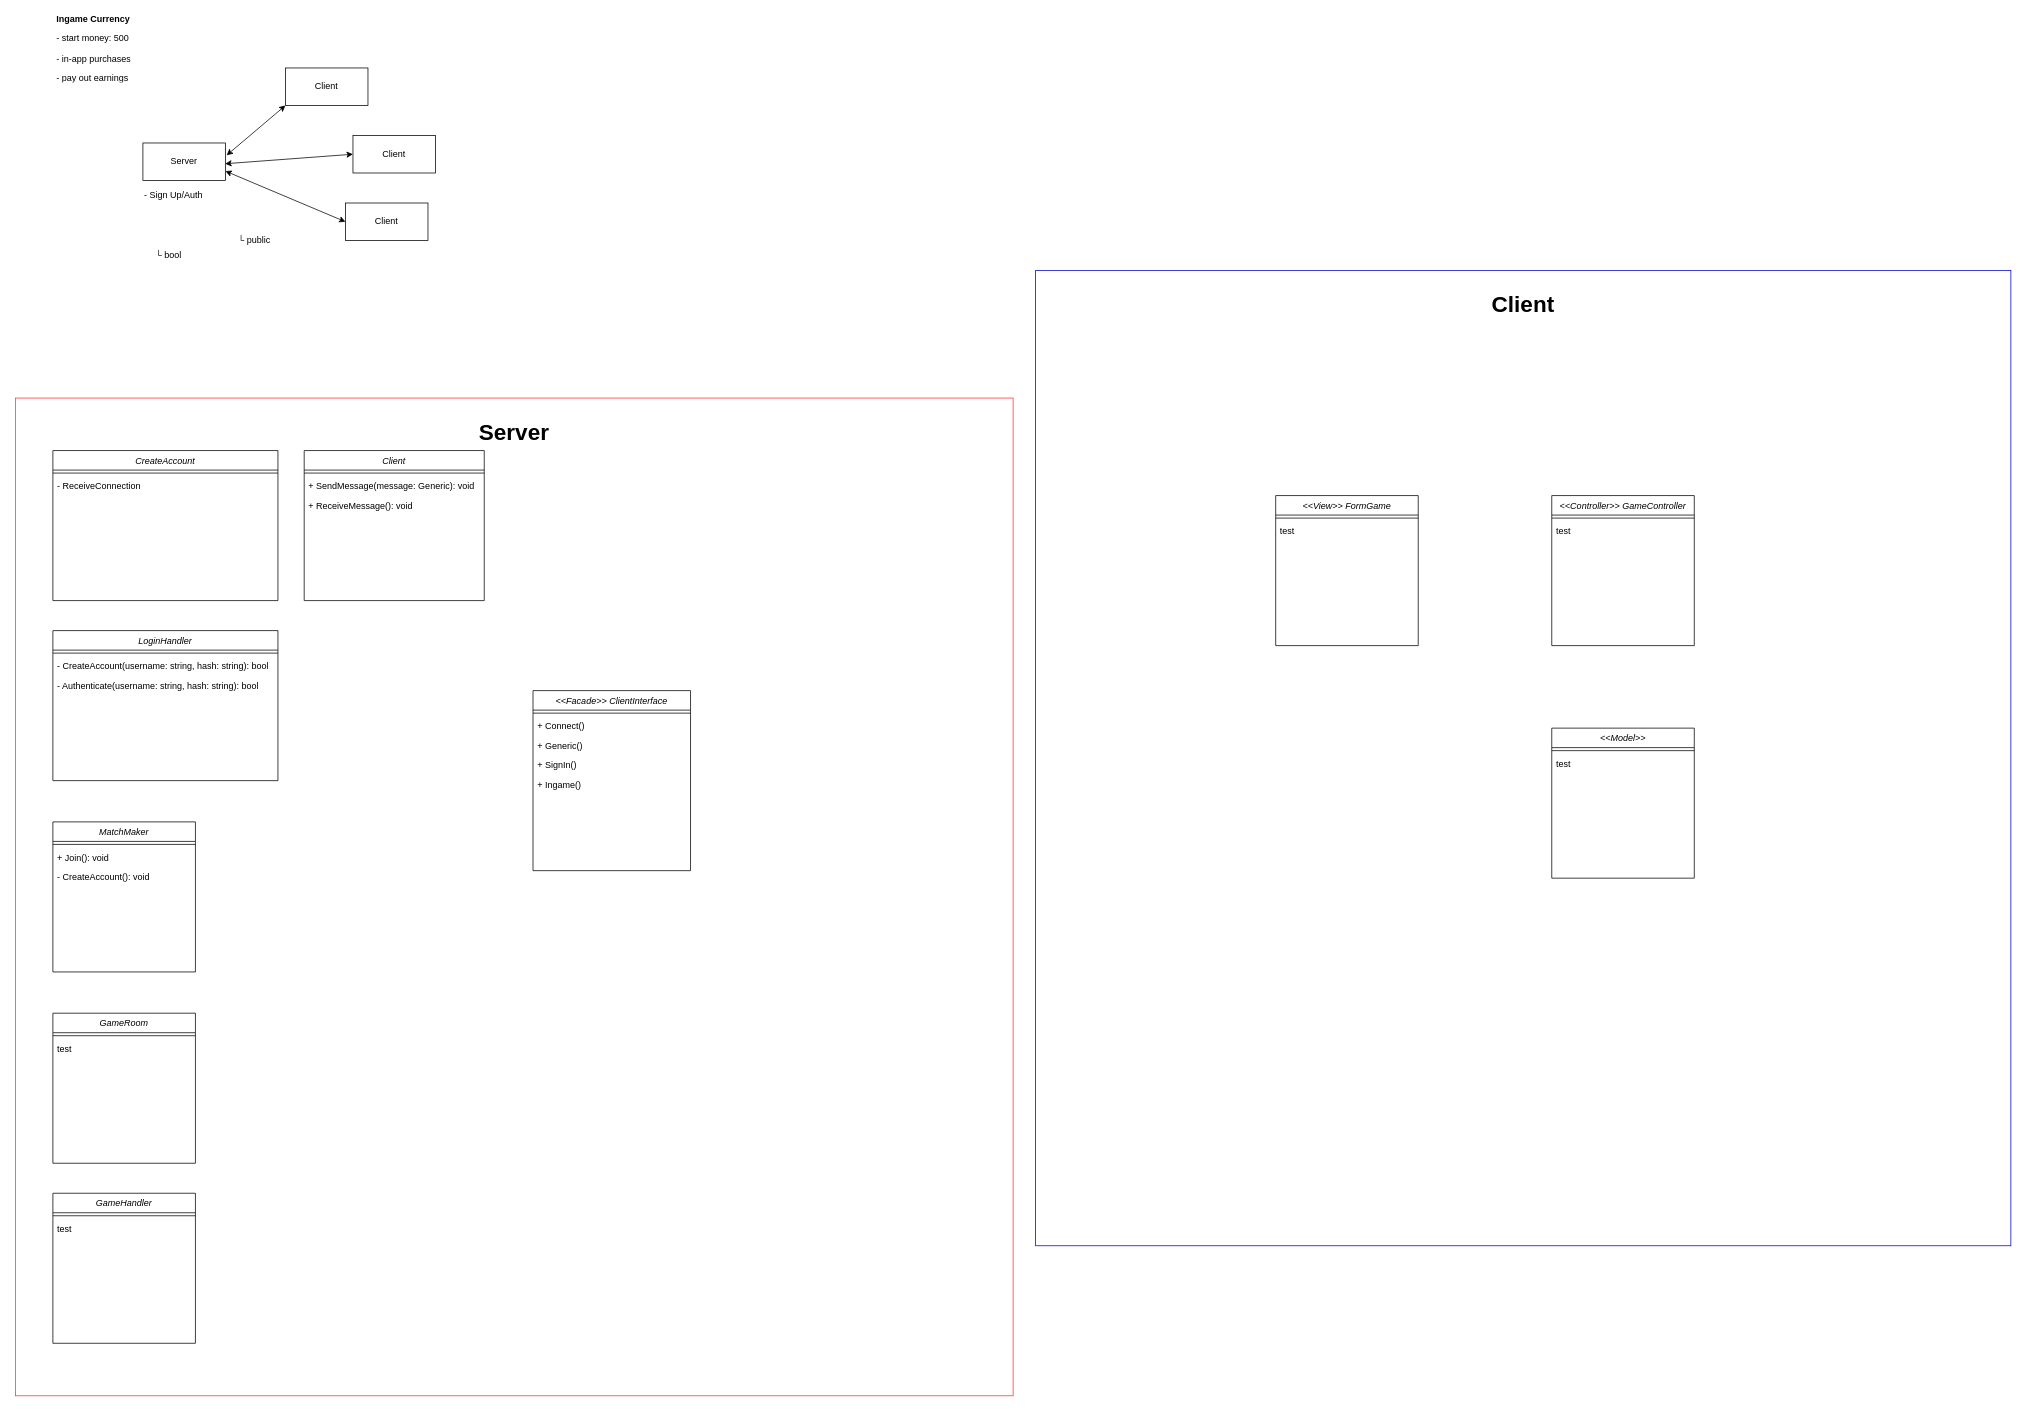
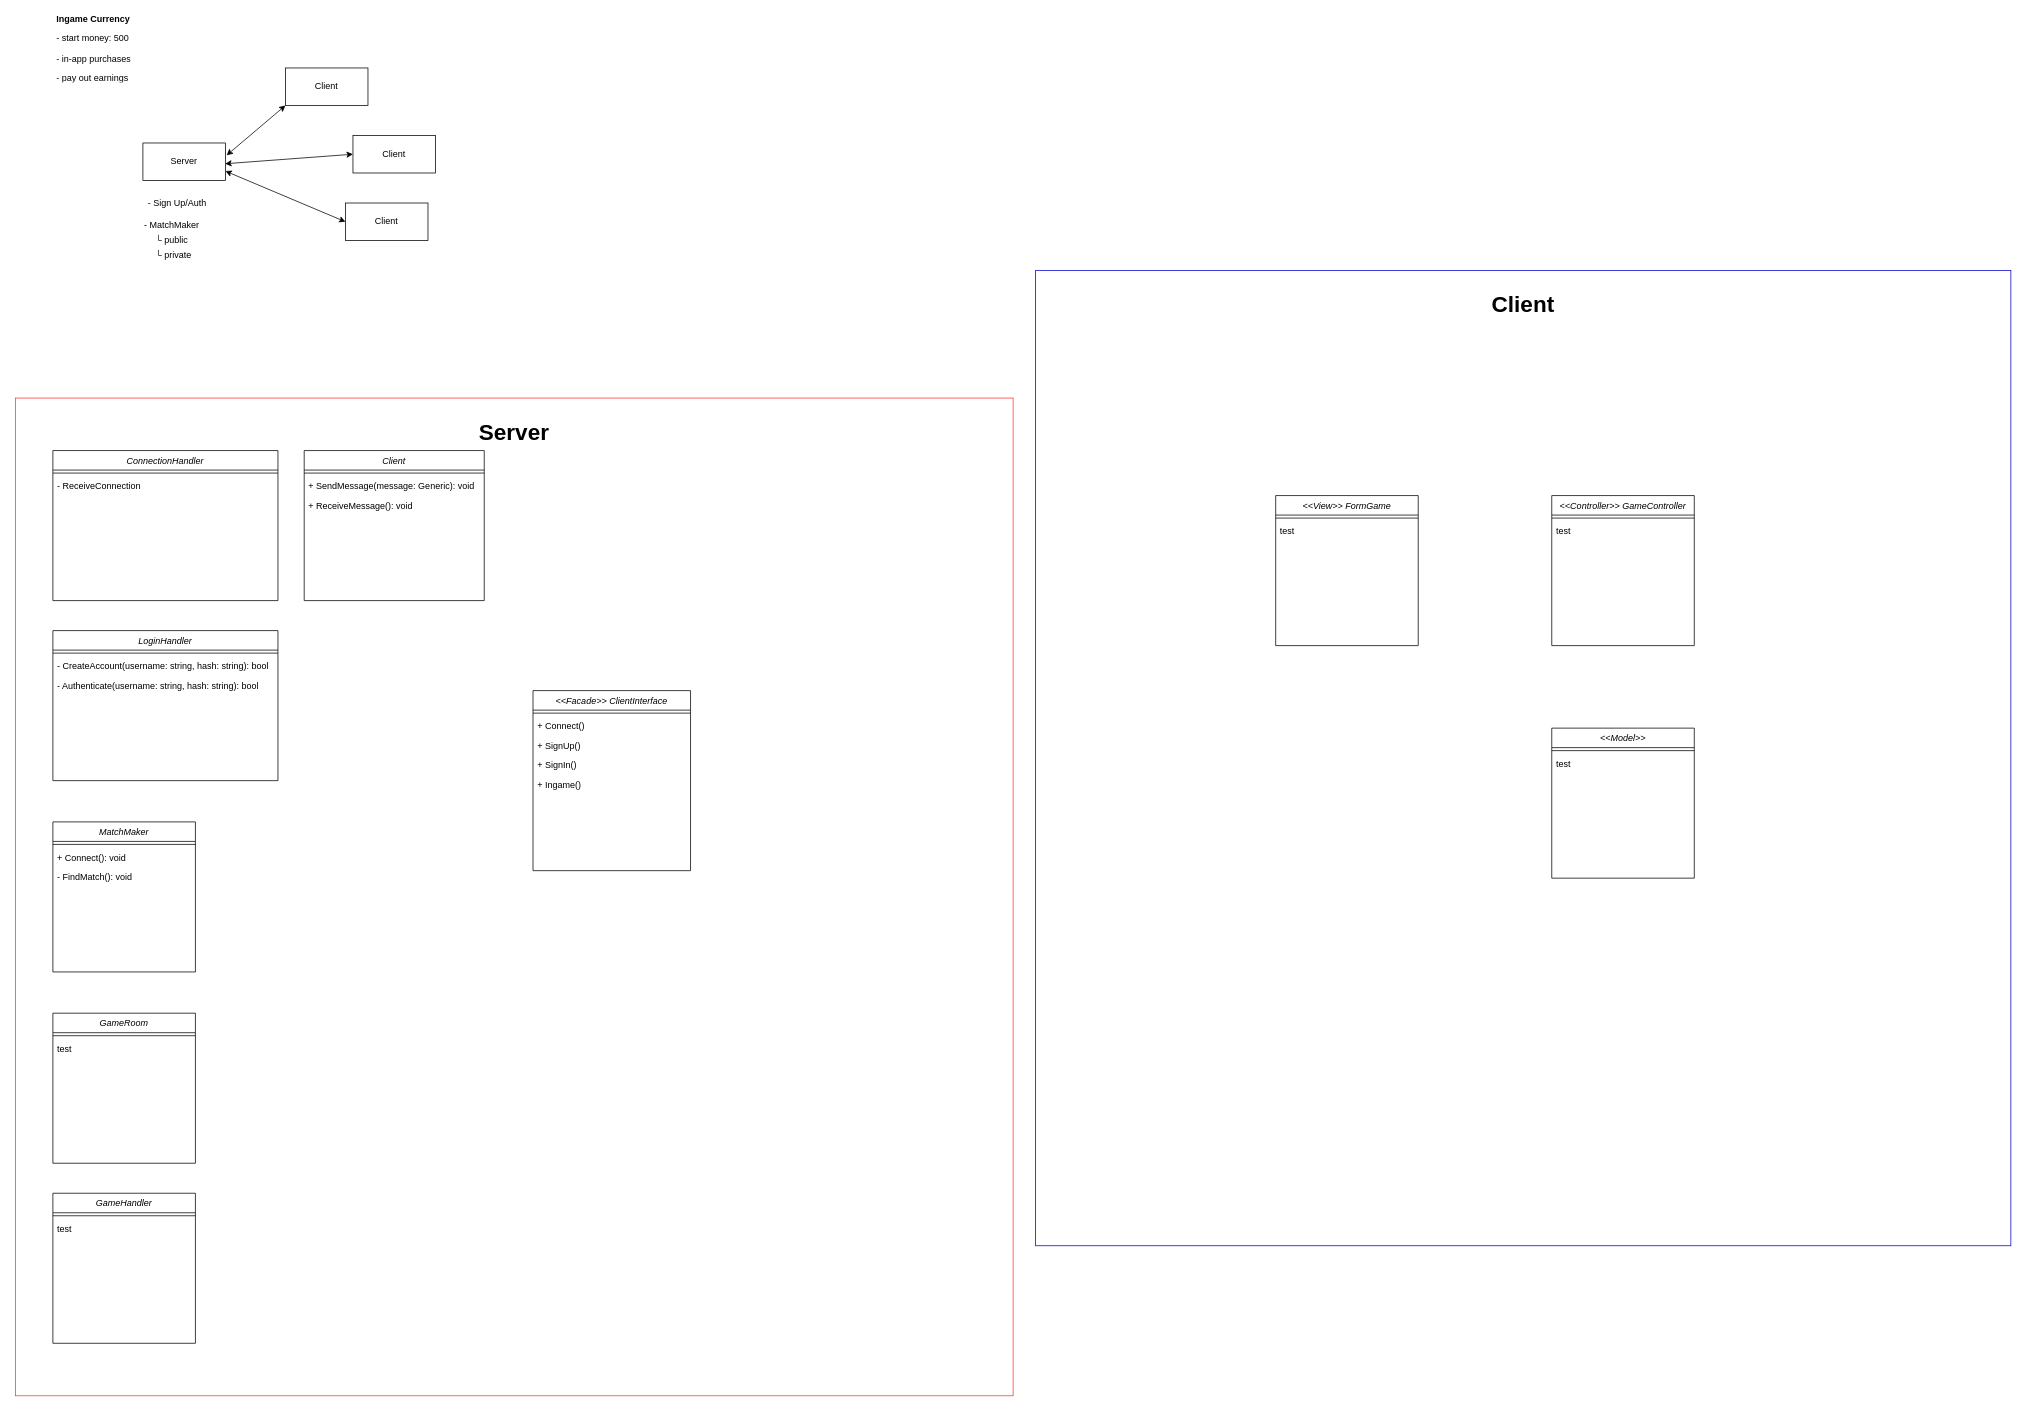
- <mxCell id="19" value="- Sign Up/Auth" style="text;html=1;strokeColor=none;fillColor=none;align=left;verticalAlign=middle;whiteSpace=wrap;rounded=0;" parent="1" vertex="1"><mxGeometry x="190" y="250" width="100" height="20" as="geometry" /></mxCell>
+ <mxCell id="19" value="- Sign Up/Auth" style="text;html=1;strokeColor=none;fillColor=none;align=left;verticalAlign=middle;whiteSpace=wrap;rounded=0;" parent="1" vertex="1"><mxGeometry x="195" y="260" width="100" height="20" as="geometry" /></mxCell>
+ <mxCell id="15" value="- MatchMaker" style="text;html=1;strokeColor=none;fillColor=none;align=left;verticalAlign=middle;whiteSpace=wrap;rounded=0;" parent="1" vertex="1"><mxGeometry x="190" y="290" width="80" height="20" as="geometry" /></mxCell>
- <mxCell id="17" value="└ public" style="text;html=1;strokeColor=none;fillColor=none;align=left;verticalAlign=middle;whiteSpace=wrap;rounded=0;" parent="1" vertex="1"><mxGeometry x="315" y="310" width="80" height="20" as="geometry" /></mxCell>
+ <mxCell id="17" value="└ public" style="text;html=1;strokeColor=none;fillColor=none;align=left;verticalAlign=middle;whiteSpace=wrap;rounded=0;" parent="1" vertex="1"><mxGeometry x="205" y="310" width="80" height="20" as="geometry" /></mxCell>
- <mxCell id="18" value="└ bool" style="text;html=1;strokeColor=none;fillColor=none;align=left;verticalAlign=middle;whiteSpace=wrap;rounded=0;" parent="1" vertex="1"><mxGeometry x="205" y="330" width="80" height="20" as="geometry" /></mxCell>
+ <mxCell id="18" value="└ private" style="text;html=1;strokeColor=none;fillColor=none;align=left;verticalAlign=middle;whiteSpace=wrap;rounded=0;" parent="1" vertex="1"><mxGeometry x="205" y="330" width="80" height="20" as="geometry" /></mxCell>
- <mxCell id="51" value="CreateAccount" style="swimlane;fontStyle=2;align=center;verticalAlign=top;childLayout=stackLayout;horizontal=1;startSize=26;horizontalStack=0;resizeParent=1;resizeLast=0;collapsible=1;marginBottom=0;rounded=0;shadow=0;strokeWidth=1;" vertex="1" parent="1"><mxGeometry x="70" y="600" width="300" height="200" as="geometry"><mxRectangle x="230" y="140" width="160" height="26" as="alternateBounds" /></mxGeometry></mxCell>
+ <mxCell id="51" value="ConnectionHandler" style="swimlane;fontStyle=2;align=center;verticalAlign=top;childLayout=stackLayout;horizontal=1;startSize=26;horizontalStack=0;resizeParent=1;resizeLast=0;collapsible=1;marginBottom=0;rounded=0;shadow=0;strokeWidth=1;" vertex="1" parent="1"><mxGeometry x="70" y="600" width="300" height="200" as="geometry"><mxRectangle x="230" y="140" width="160" height="26" as="alternateBounds" /></mxGeometry></mxCell>
- <mxCell id="39" value="+ Generic()" style="text;align=left;verticalAlign=top;spacingLeft=4;spacingRight=4;overflow=hidden;rotatable=0;points=[[0,0.5],[1,0.5]];portConstraint=eastwest;" parent="36" vertex="1"><mxGeometry y="60" width="210" height="26" as="geometry" /></mxCell>
+ <mxCell id="39" value="+ SignUp()" style="text;align=left;verticalAlign=top;spacingLeft=4;spacingRight=4;overflow=hidden;rotatable=0;points=[[0,0.5],[1,0.5]];portConstraint=eastwest;" parent="36" vertex="1"><mxGeometry y="60" width="210" height="26" as="geometry" /></mxCell>
- <mxCell id="24" value="+ Join(): void" style="text;align=left;verticalAlign=top;spacingLeft=4;spacingRight=4;overflow=hidden;rotatable=0;points=[[0,0.5],[1,0.5]];portConstraint=eastwest;" parent="22" vertex="1"><mxGeometry y="34" width="190" height="26" as="geometry" /></mxCell>
+ <mxCell id="24" value="+ Connect(): void" style="text;align=left;verticalAlign=top;spacingLeft=4;spacingRight=4;overflow=hidden;rotatable=0;points=[[0,0.5],[1,0.5]];portConstraint=eastwest;" parent="22" vertex="1"><mxGeometry y="34" width="190" height="26" as="geometry" /></mxCell>
- <mxCell id="25" value="- CreateAccount(): void" style="text;align=left;verticalAlign=top;spacingLeft=4;spacingRight=4;overflow=hidden;rotatable=0;points=[[0,0.5],[1,0.5]];portConstraint=eastwest;" vertex="1" parent="22"><mxGeometry y="60" width="190" height="26" as="geometry" /></mxCell>
+ <mxCell id="25" value="- FindMatch(): void" style="text;align=left;verticalAlign=top;spacingLeft=4;spacingRight=4;overflow=hidden;rotatable=0;points=[[0,0.5],[1,0.5]];portConstraint=eastwest;" vertex="1" parent="22"><mxGeometry y="60" width="190" height="26" as="geometry" /></mxCell>
